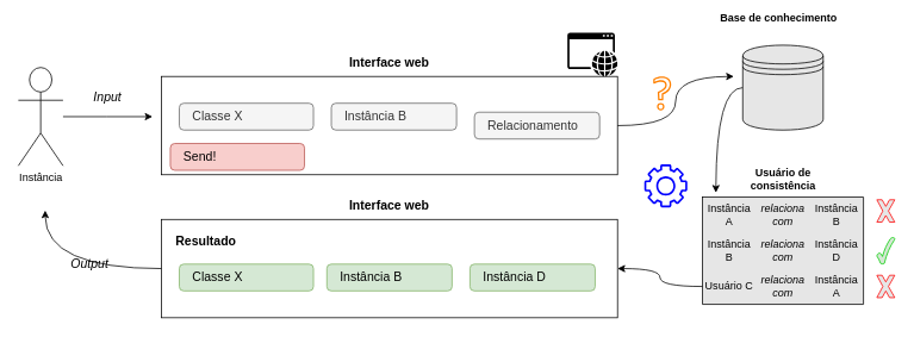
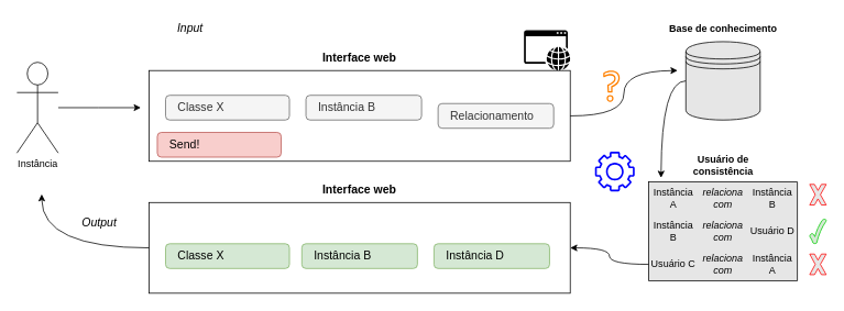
- <mxCell id="28" value="&lt;b&gt;Base de conhecimento&lt;/b&gt;" style="text;html=1;strokeColor=none;fillColor=none;align=center;verticalAlign=middle;whiteSpace=wrap;rounded=0;" parent="1" vertex="1"><mxGeometry x="802.5" y="5" width="135" height="30" as="geometry" /></mxCell>
+ <mxCell id="28" value="&lt;b&gt;Base de conhecimento&lt;/b&gt;" style="text;html=1;strokeColor=none;fillColor=none;align=center;verticalAlign=middle;whiteSpace=wrap;rounded=0;" parent="1" vertex="1"><mxGeometry x="807.5" y="20" width="135" height="30" as="geometry" /></mxCell>
- <mxCell id="41" value="&lt;i&gt;Input&lt;/i&gt;" style="text;html=1;strokeColor=none;fillColor=none;align=center;verticalAlign=middle;whiteSpace=wrap;rounded=0;shadow=0;fontSize=14;" parent="1" vertex="1"><mxGeometry x="90" y="93" width="60" height="30" as="geometry" /></mxCell>
+ <mxCell id="41" value="&lt;i&gt;Input&lt;/i&gt;" style="text;html=1;strokeColor=none;fillColor=none;align=center;verticalAlign=middle;whiteSpace=wrap;rounded=0;shadow=0;fontSize=14;" parent="1" vertex="1"><mxGeometry x="200" y="18" width="60" height="30" as="geometry" /></mxCell>
- <mxCell id="37" value="&lt;b&gt;Resultado&lt;/b&gt;" style="text;html=1;strokeColor=none;fillColor=none;align=center;verticalAlign=middle;whiteSpace=wrap;rounded=0;shadow=0;fontSize=14;" parent="1" vertex="1"><mxGeometry x="200" y="255" width="60" height="30" as="geometry" /></mxCell>
- <mxCell id="23" value="Instância D" style="shape=partialRectangle;html=1;whiteSpace=wrap;connectable=0;fillColor=none;top=0;left=0;bottom=0;right=0;overflow=hidden;fontSize=12;" parent="20" vertex="1"><mxGeometry x="120" width="60" height="40" as="geometry"><mxRectangle width="60" height="40" as="alternateBounds" /></mxGeometry></mxCell>
+ <mxCell id="23" value="Usuário D" style="shape=partialRectangle;html=1;whiteSpace=wrap;connectable=0;fillColor=none;top=0;left=0;bottom=0;right=0;overflow=hidden;fontSize=12;" parent="20" vertex="1"><mxGeometry x="120" width="60" height="40" as="geometry"><mxRectangle width="60" height="40" as="alternateBounds" /></mxGeometry></mxCell>
- <mxCell id="42" value="&lt;i&gt;Output&lt;/i&gt;" style="text;html=1;strokeColor=none;fillColor=none;align=center;verticalAlign=middle;whiteSpace=wrap;rounded=0;shadow=0;fontSize=14;" parent="1" vertex="1"><mxGeometry x="70" y="280" width="60" height="30" as="geometry" /></mxCell>
+ <mxCell id="42" value="&lt;i&gt;Output&lt;/i&gt;" style="text;html=1;strokeColor=none;fillColor=none;align=center;verticalAlign=middle;whiteSpace=wrap;rounded=0;shadow=0;fontSize=14;" parent="1" vertex="1"><mxGeometry x="90" y="255" width="60" height="30" as="geometry" /></mxCell>
